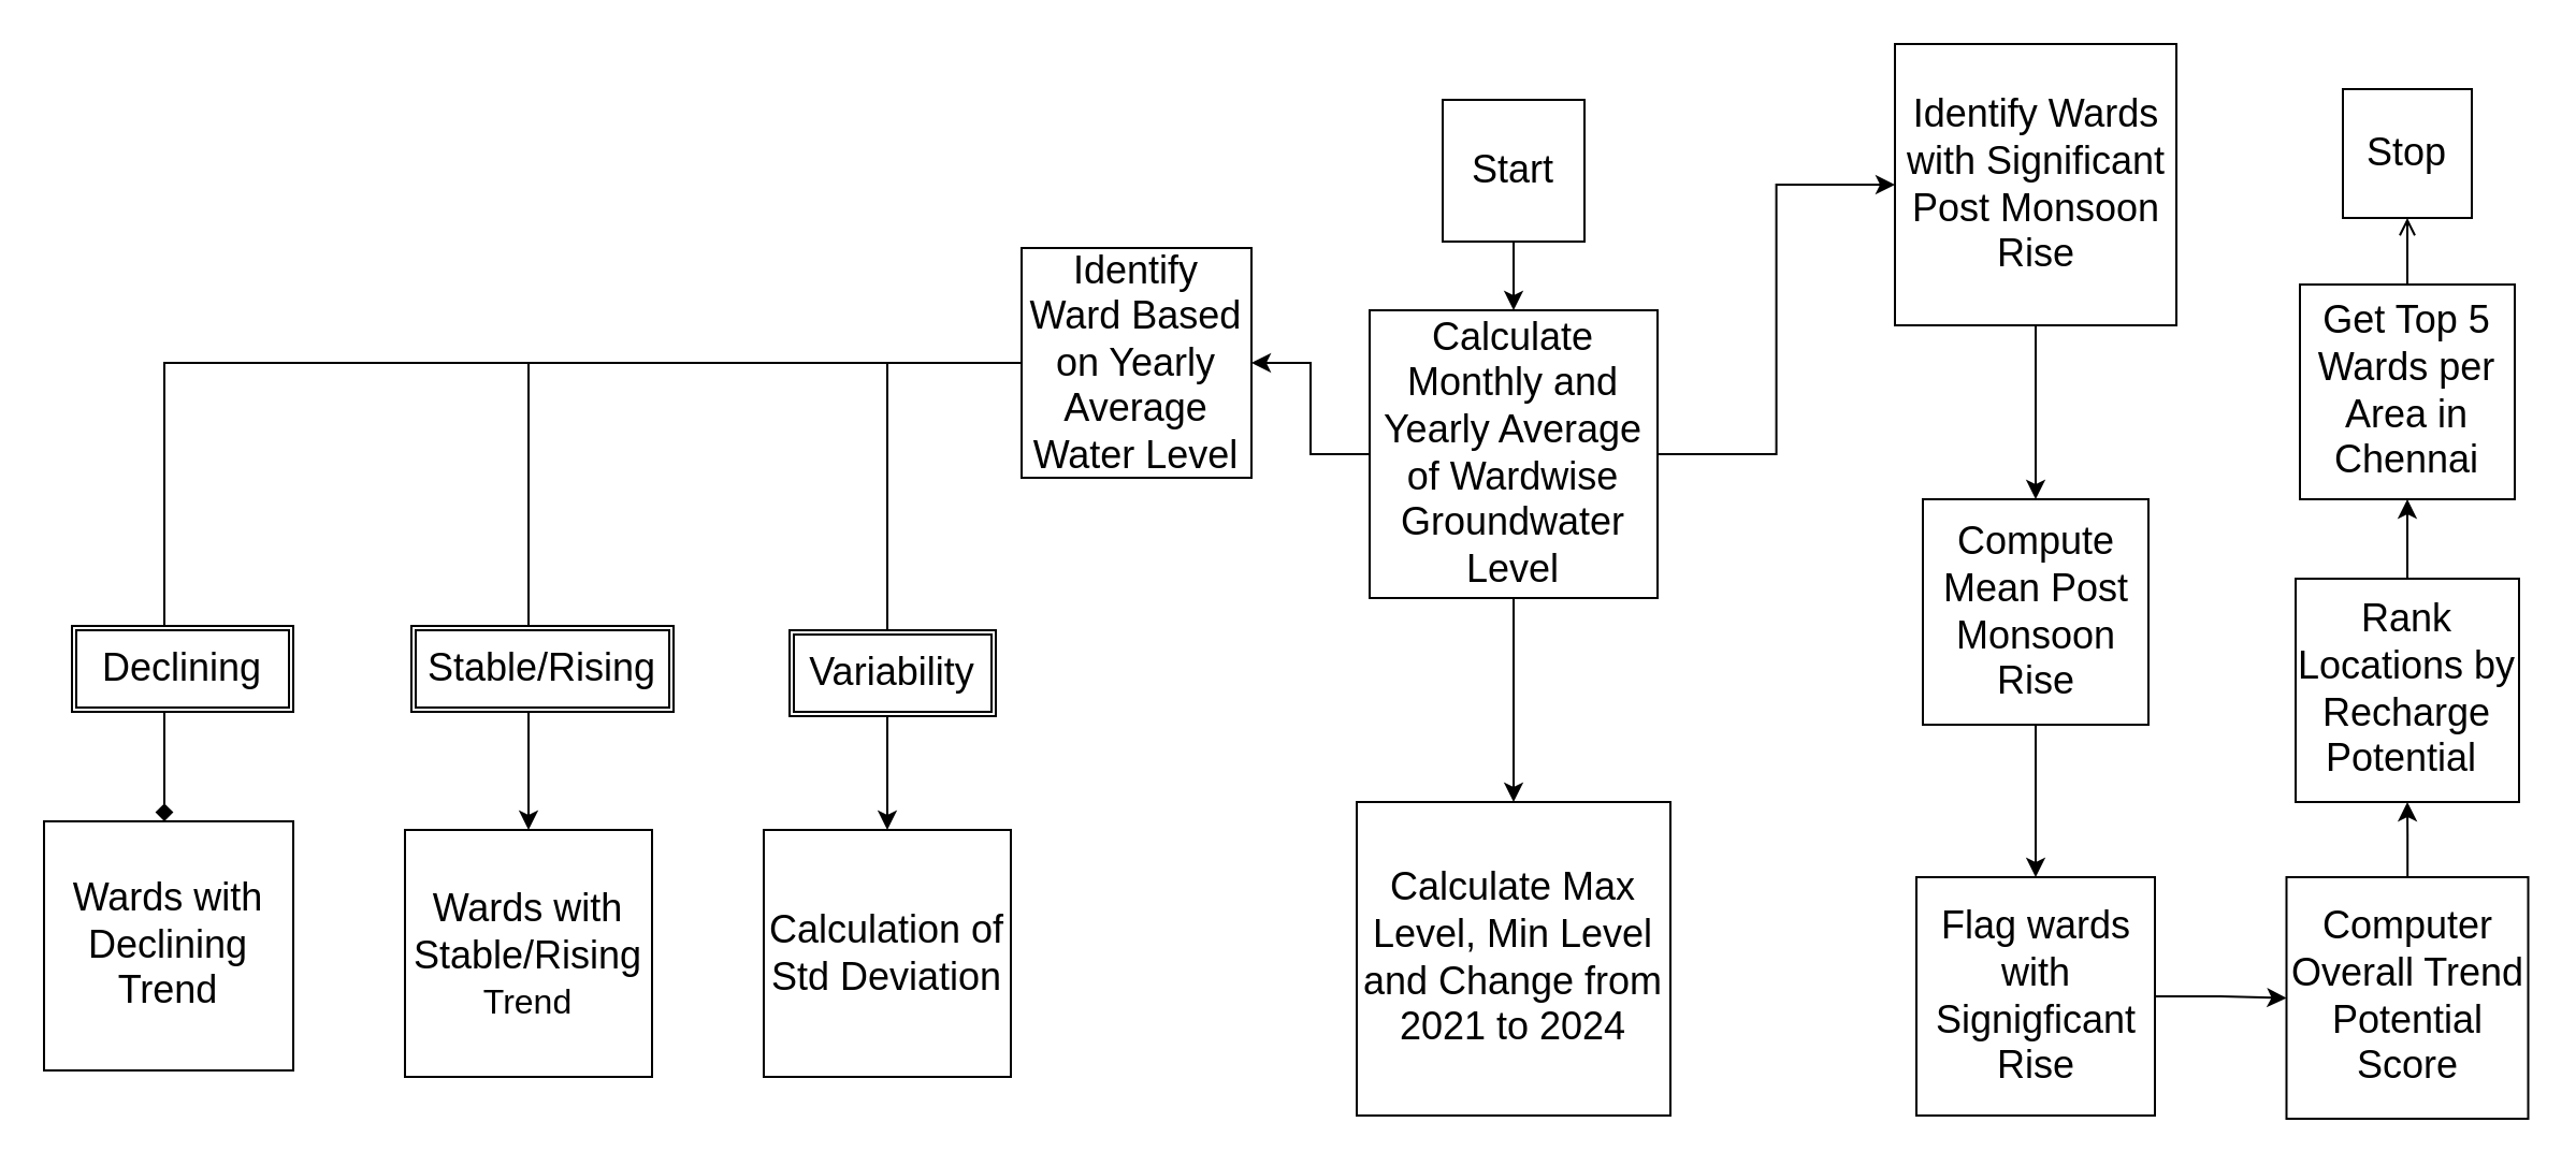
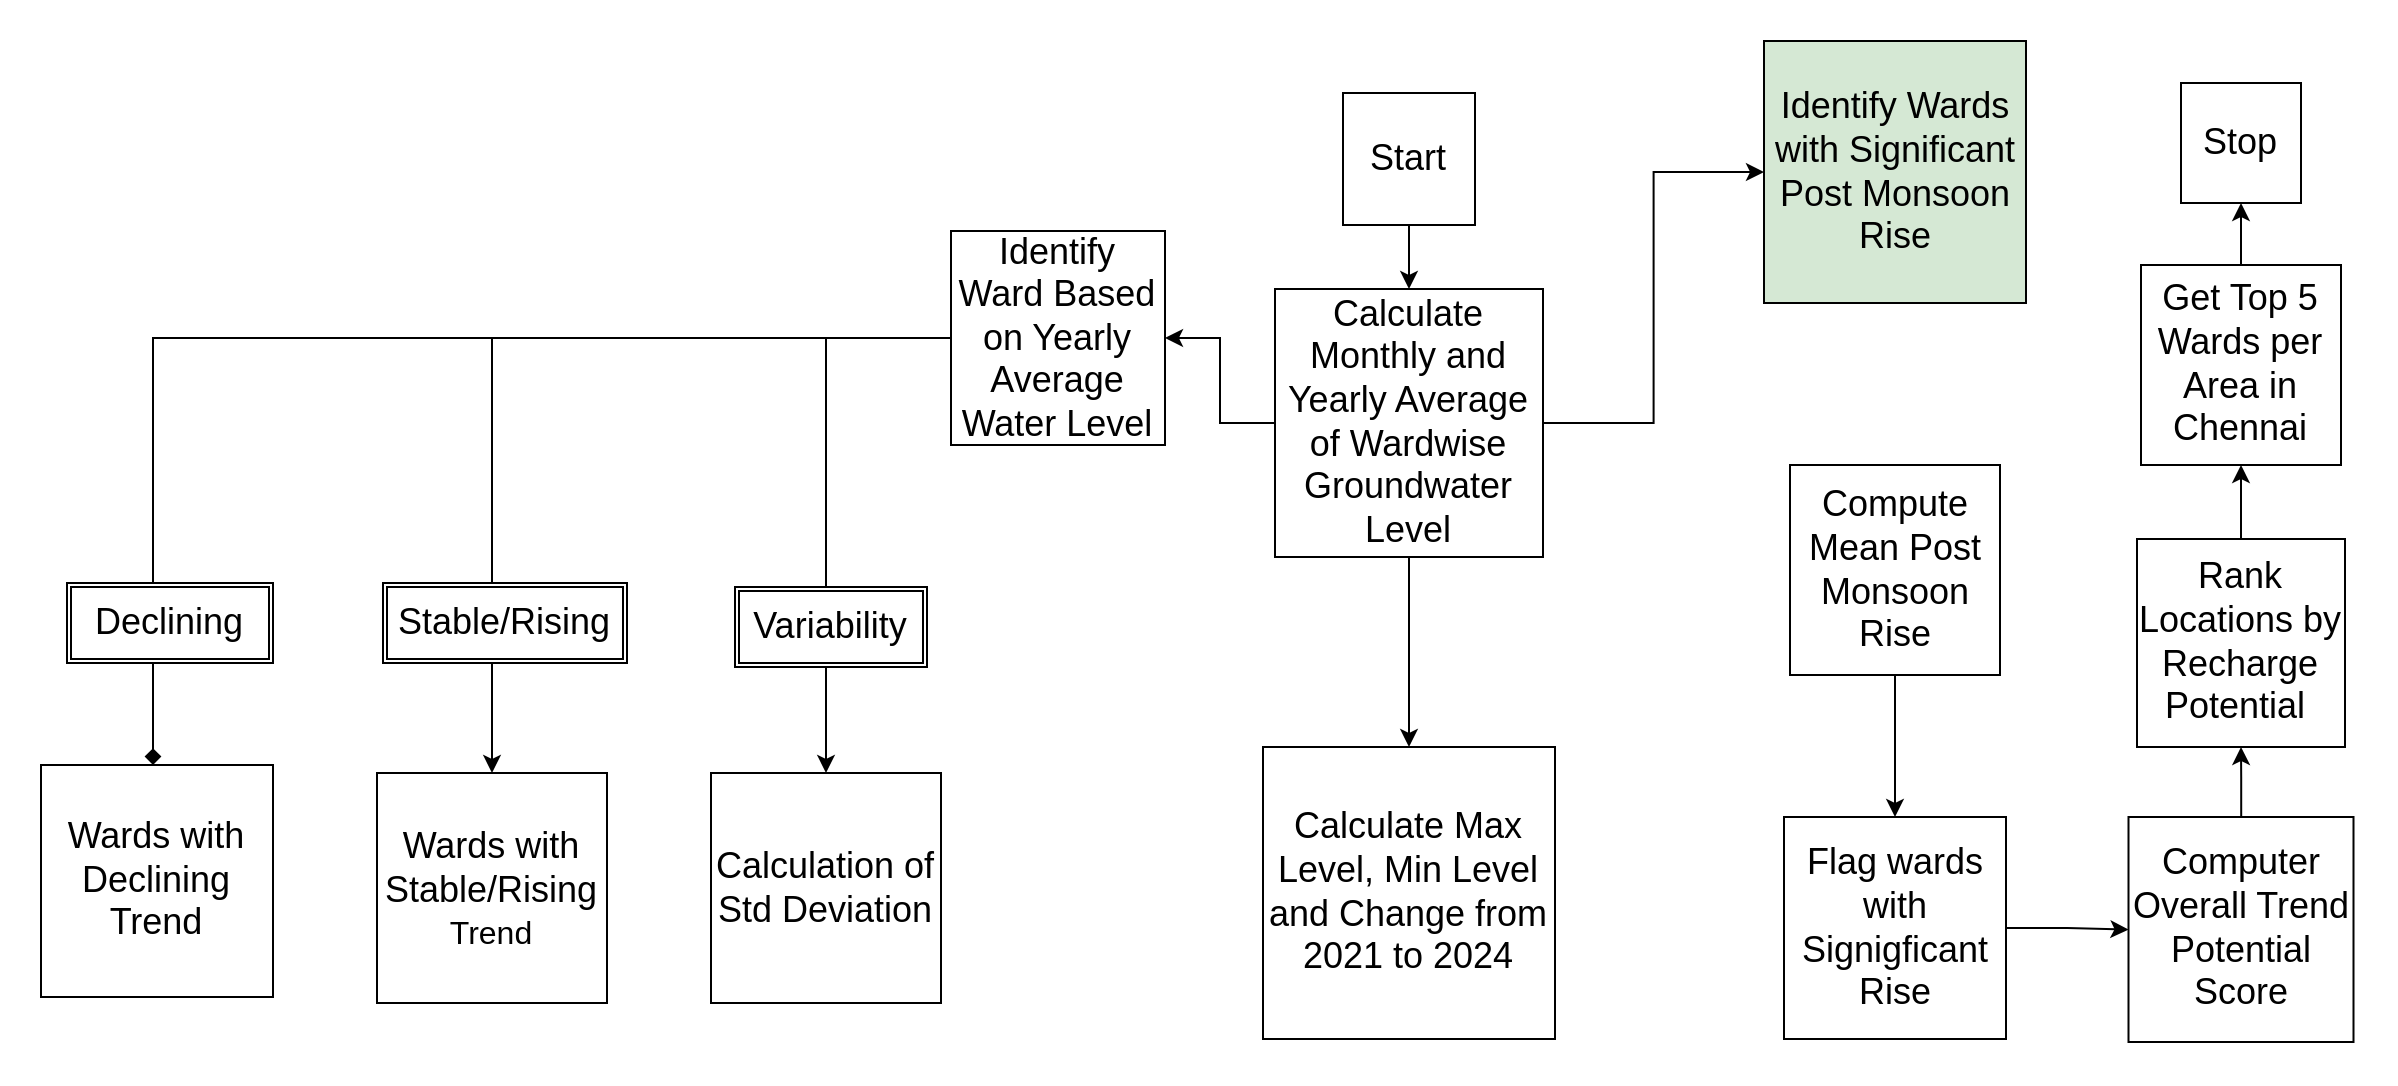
- <mxCell id="14" value="&lt;font style=&quot;font-size: 18px;&quot;&gt;Identify Wards with Significant Post Monsoon Rise&lt;/font&gt;" style="whiteSpace=wrap;html=1;aspect=fixed;" parent="1" vertex="1"><mxGeometry x="881.5" y="20" width="131" height="131" as="geometry" /></mxCell>
+ <mxCell id="14" value="&lt;font style=&quot;font-size: 18px;&quot;&gt;Identify Wards with Significant Post Monsoon Rise&lt;/font&gt;" style="whiteSpace=wrap;html=1;aspect=fixed;fillColor=#d5e8d4;" parent="1" vertex="1"><mxGeometry x="881.5" y="20" width="131" height="131" as="geometry" /></mxCell>
- <mxCell id="27" value="" style="edgeStyle=orthogonalEdgeStyle;rounded=0;orthogonalLoop=1;jettySize=auto;html=1;endArrow=open;" parent="1" source="28" target="29" edge="1"><mxGeometry relative="1" as="geometry" /></mxCell>
+ <mxCell id="27" value="" style="edgeStyle=orthogonalEdgeStyle;rounded=0;orthogonalLoop=1;jettySize=auto;html=1;" parent="1" source="28" target="29" edge="1"><mxGeometry relative="1" as="geometry" /></mxCell>
- <mxCell id="13" value="" style="edgeStyle=orthogonalEdgeStyle;rounded=0;orthogonalLoop=1;jettySize=auto;html=1;" parent="1" source="14" target="20" edge="1"><mxGeometry relative="1" as="geometry" /></mxCell>
